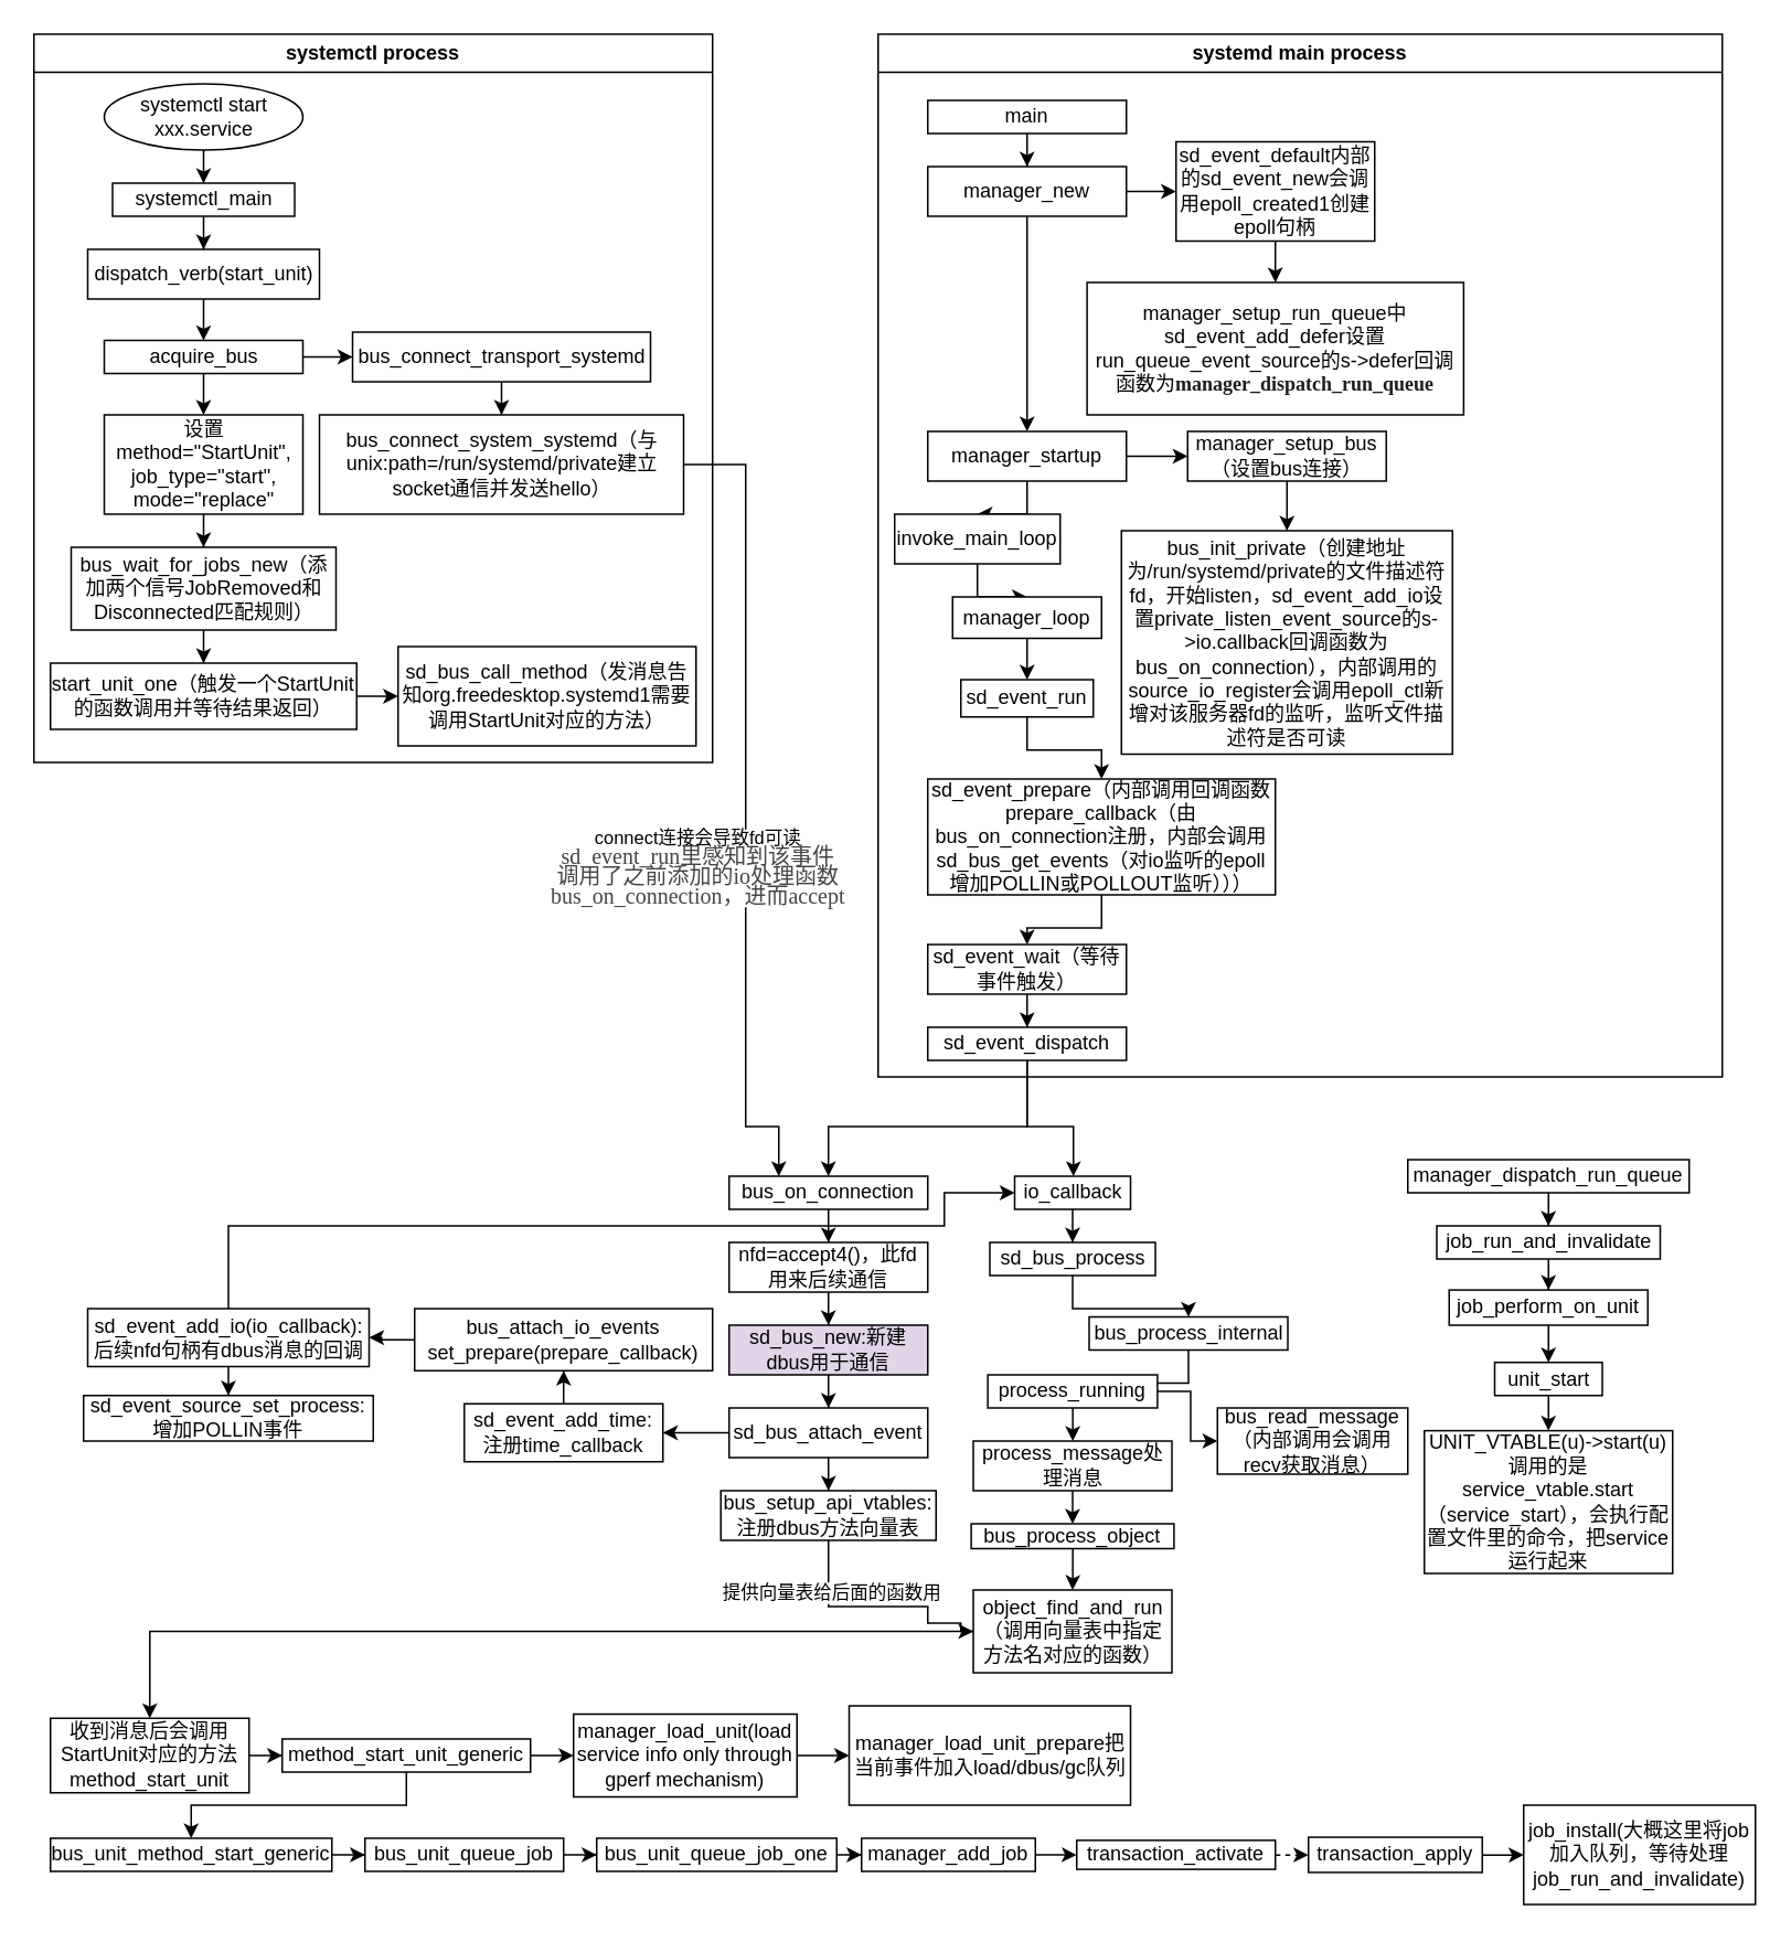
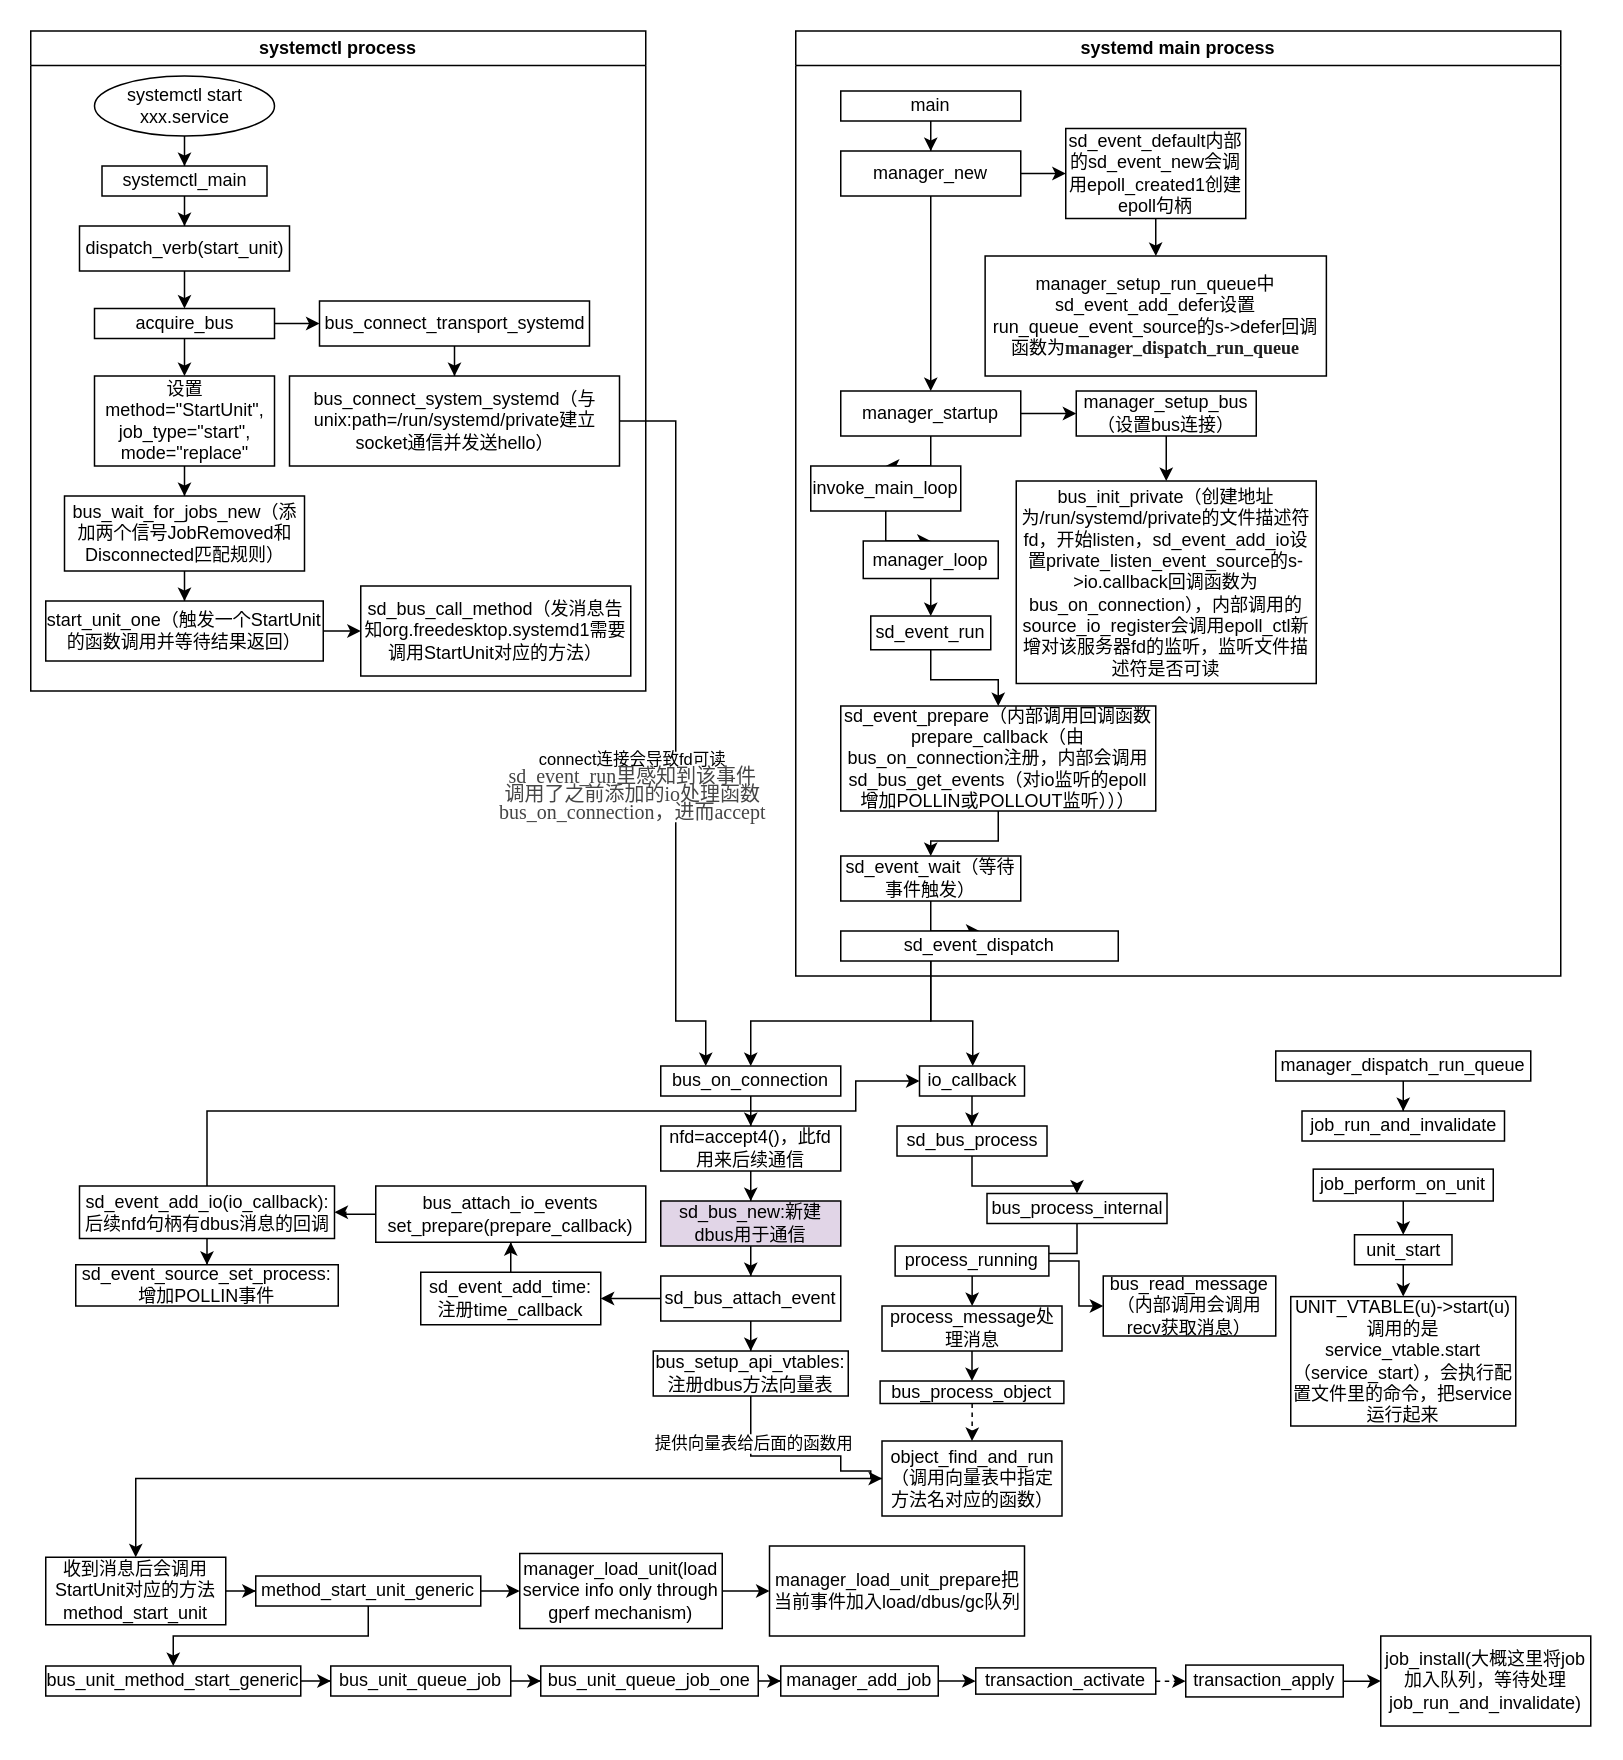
- <mxCell id="47" value="sd_event_dispatch" style="whiteSpace=wrap;html=1;" vertex="1" parent="22"><mxGeometry x="30" y="600" width="120" height="20" as="geometry" /></mxCell>
+ <mxCell id="47" value="sd_event_dispatch" style="whiteSpace=wrap;html=1;" vertex="1" parent="22"><mxGeometry x="30" y="600" width="185" height="20" as="geometry" /></mxCell>
- <mxCell id="111" value="" style="edgeStyle=orthogonalEdgeStyle;rounded=0;orthogonalLoop=1;jettySize=auto;html=1;" edge="1" parent="1" source="112" target="114"><mxGeometry relative="1" as="geometry" /></mxCell>
- <mxCell id="84" value="" style="edgeStyle=orthogonalEdgeStyle;rounded=0;orthogonalLoop=1;jettySize=auto;html=1;" edge="1" parent="1" source="85" target="87"><mxGeometry relative="1" as="geometry" /></mxCell>
+ <mxCell id="84" value="" style="edgeStyle=orthogonalEdgeStyle;rounded=0;orthogonalLoop=1;jettySize=auto;html=1;dashed=1;" edge="1" parent="1" source="85" target="87"><mxGeometry relative="1" as="geometry" /></mxCell>
